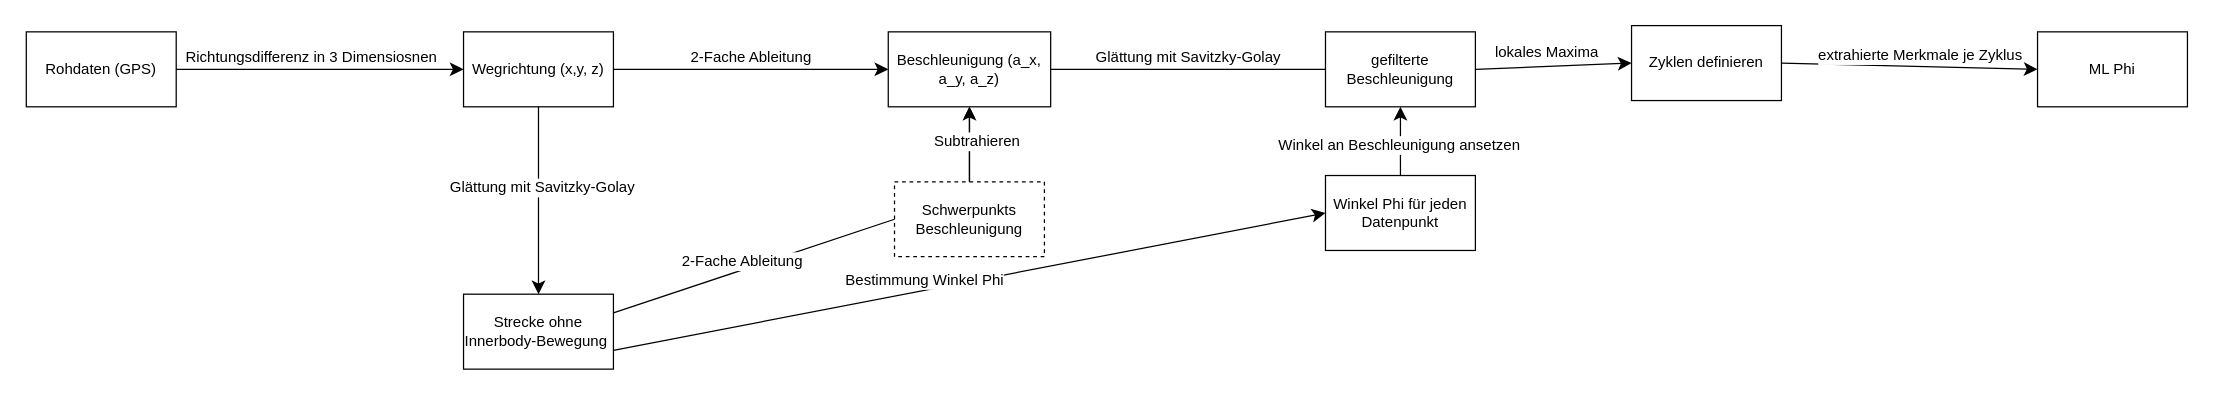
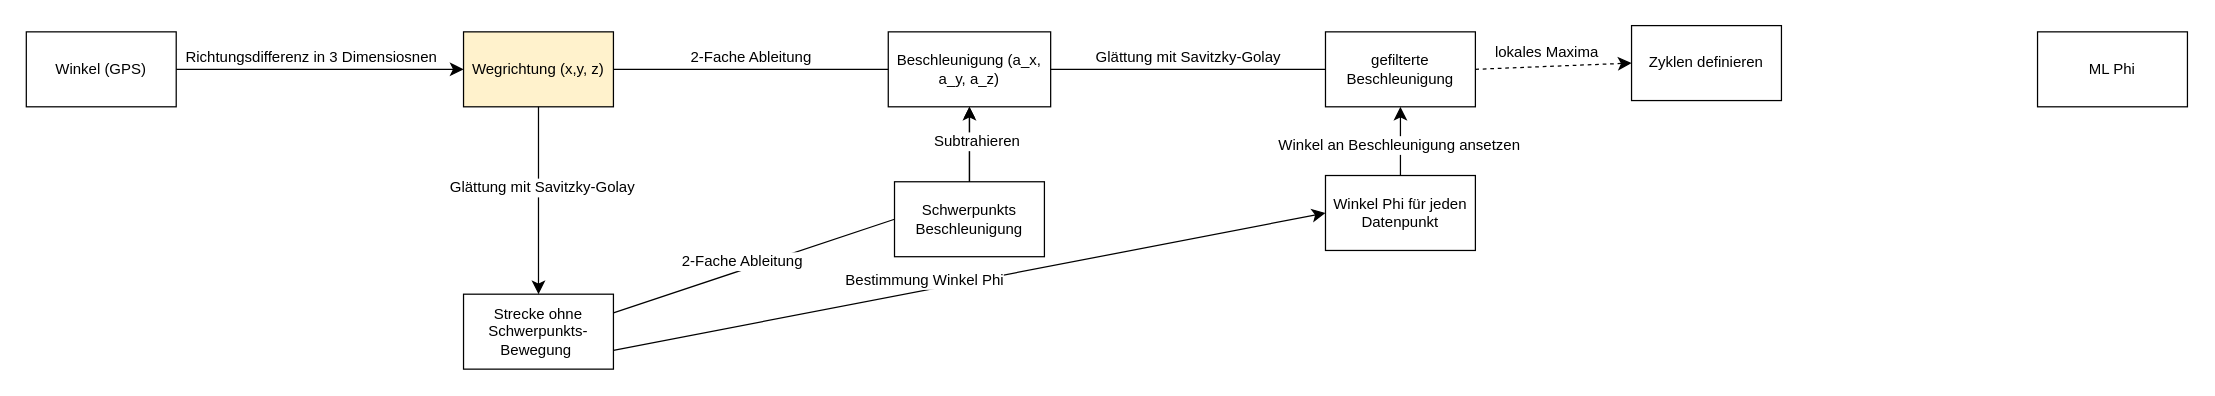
- <mxCell id="21" value="" style="endArrow=classic;html=1;rounded=0;fontSize=12;startSize=8;endSize=8;curved=1;entryX=0;entryY=0.5;entryDx=0;entryDy=0;exitX=1;exitY=0.5;exitDx=0;exitDy=0;" parent="1" source="7" target="20" edge="1"><mxGeometry width="50" height="50" relative="1" as="geometry"><mxPoint x="950" y="435" as="sourcePoint" /><mxPoint x="1000" y="385" as="targetPoint" /></mxGeometry></mxCell>
+ <mxCell id="21" value="" style="endArrow=classic;html=1;rounded=0;fontSize=12;startSize=8;endSize=8;curved=1;entryX=0;entryY=0.5;entryDx=0;entryDy=0;exitX=1;exitY=0.5;exitDx=0;exitDy=0;dashed=1;" parent="1" source="7" target="20" edge="1"><mxGeometry width="50" height="50" relative="1" as="geometry"><mxPoint x="950" y="435" as="sourcePoint" /><mxPoint x="1000" y="385" as="targetPoint" /></mxGeometry></mxCell>
- <mxCell id="30" value="" style="endArrow=classic;html=1;rounded=0;fontSize=12;startSize=8;endSize=8;curved=1;entryX=0;entryY=0.5;entryDx=0;entryDy=0;exitX=1;exitY=0.5;exitDx=0;exitDy=0;" edge="1" parent="1" source="20" target="29"><mxGeometry width="50" height="50" relative="1" as="geometry"><mxPoint x="1340" y="174.44" as="sourcePoint" /><mxPoint x="1490" y="174.44" as="targetPoint" /></mxGeometry></mxCell>
- <mxCell id="31" value="extrahierte Merkmale je Zyklus" style="edgeLabel;html=1;align=center;verticalAlign=middle;resizable=0;points=[];fontSize=12;" vertex="1" connectable="0" parent="30"><mxGeometry x="0.369" y="-1" relative="1" as="geometry"><mxPoint x="-29" y="-11" as="offset" /></mxGeometry></mxCell>
- <mxCell id="2" value="Rohdaten (GPS)" style="rounded=0;whiteSpace=wrap;html=1;" parent="1" vertex="1"><mxGeometry x="20" y="25" width="120" height="60" as="geometry" /></mxCell>
+ <mxCell id="2" value="Winkel (GPS)" style="rounded=0;whiteSpace=wrap;html=1;" parent="1" vertex="1"><mxGeometry x="20" y="25" width="120" height="60" as="geometry" /></mxCell>
- <mxCell id="4" value="Wegrichtung (x,y, z)" style="rounded=0;whiteSpace=wrap;html=1;" parent="1" vertex="1"><mxGeometry x="370" y="25" width="120" height="60" as="geometry" /></mxCell>
+ <mxCell id="4" value="Wegrichtung (x,y, z)" style="rounded=0;whiteSpace=wrap;html=1;fillColor=#fff2cc;" parent="1" vertex="1"><mxGeometry x="370" y="25" width="120" height="60" as="geometry" /></mxCell>
- <mxCell id="10" value="" style="endArrow=classic;html=1;rounded=0;fontSize=12;startSize=8;endSize=8;curved=1;entryX=0;entryY=0.5;entryDx=0;entryDy=0;exitX=1;exitY=0.5;exitDx=0;exitDy=0;" parent="1" source="4" target="3" edge="1"><mxGeometry width="50" height="50" relative="1" as="geometry"><mxPoint x="404" y="255" as="sourcePoint" /><mxPoint x="664" y="255" as="targetPoint" /></mxGeometry></mxCell>
+ <mxCell id="10" value="" style="endArrow=none;html=1;rounded=0;fontSize=12;startSize=8;endSize=8;curved=1;entryX=0;entryY=0.5;entryDx=0;entryDy=0;exitX=1;exitY=0.5;exitDx=0;exitDy=0;" parent="1" source="4" target="3" edge="1"><mxGeometry width="50" height="50" relative="1" as="geometry"><mxPoint x="404" y="255" as="sourcePoint" /><mxPoint x="664" y="255" as="targetPoint" /></mxGeometry></mxCell>
- <mxCell id="24" value="Schwerpunkts Beschleunigung" style="rounded=0;whiteSpace=wrap;html=1;dashed=1;" vertex="1" parent="1"><mxGeometry x="715" y="145" width="120" height="60" as="geometry" /></mxCell>
+ <mxCell id="24" value="Schwerpunkts Beschleunigung" style="rounded=0;whiteSpace=wrap;html=1;" vertex="1" parent="1"><mxGeometry x="715" y="145" width="120" height="60" as="geometry" /></mxCell>
- <mxCell id="12" value="Strecke ohne Innerbody-Bewegung&amp;nbsp;" style="rounded=0;whiteSpace=wrap;html=1;" parent="1" vertex="1"><mxGeometry x="370" y="235" width="120" height="60" as="geometry" /></mxCell>
+ <mxCell id="12" value="Strecke ohne Schwerpunkts-Bewegung&amp;nbsp;" style="rounded=0;whiteSpace=wrap;html=1;" parent="1" vertex="1"><mxGeometry x="370" y="235" width="120" height="60" as="geometry" /></mxCell>
